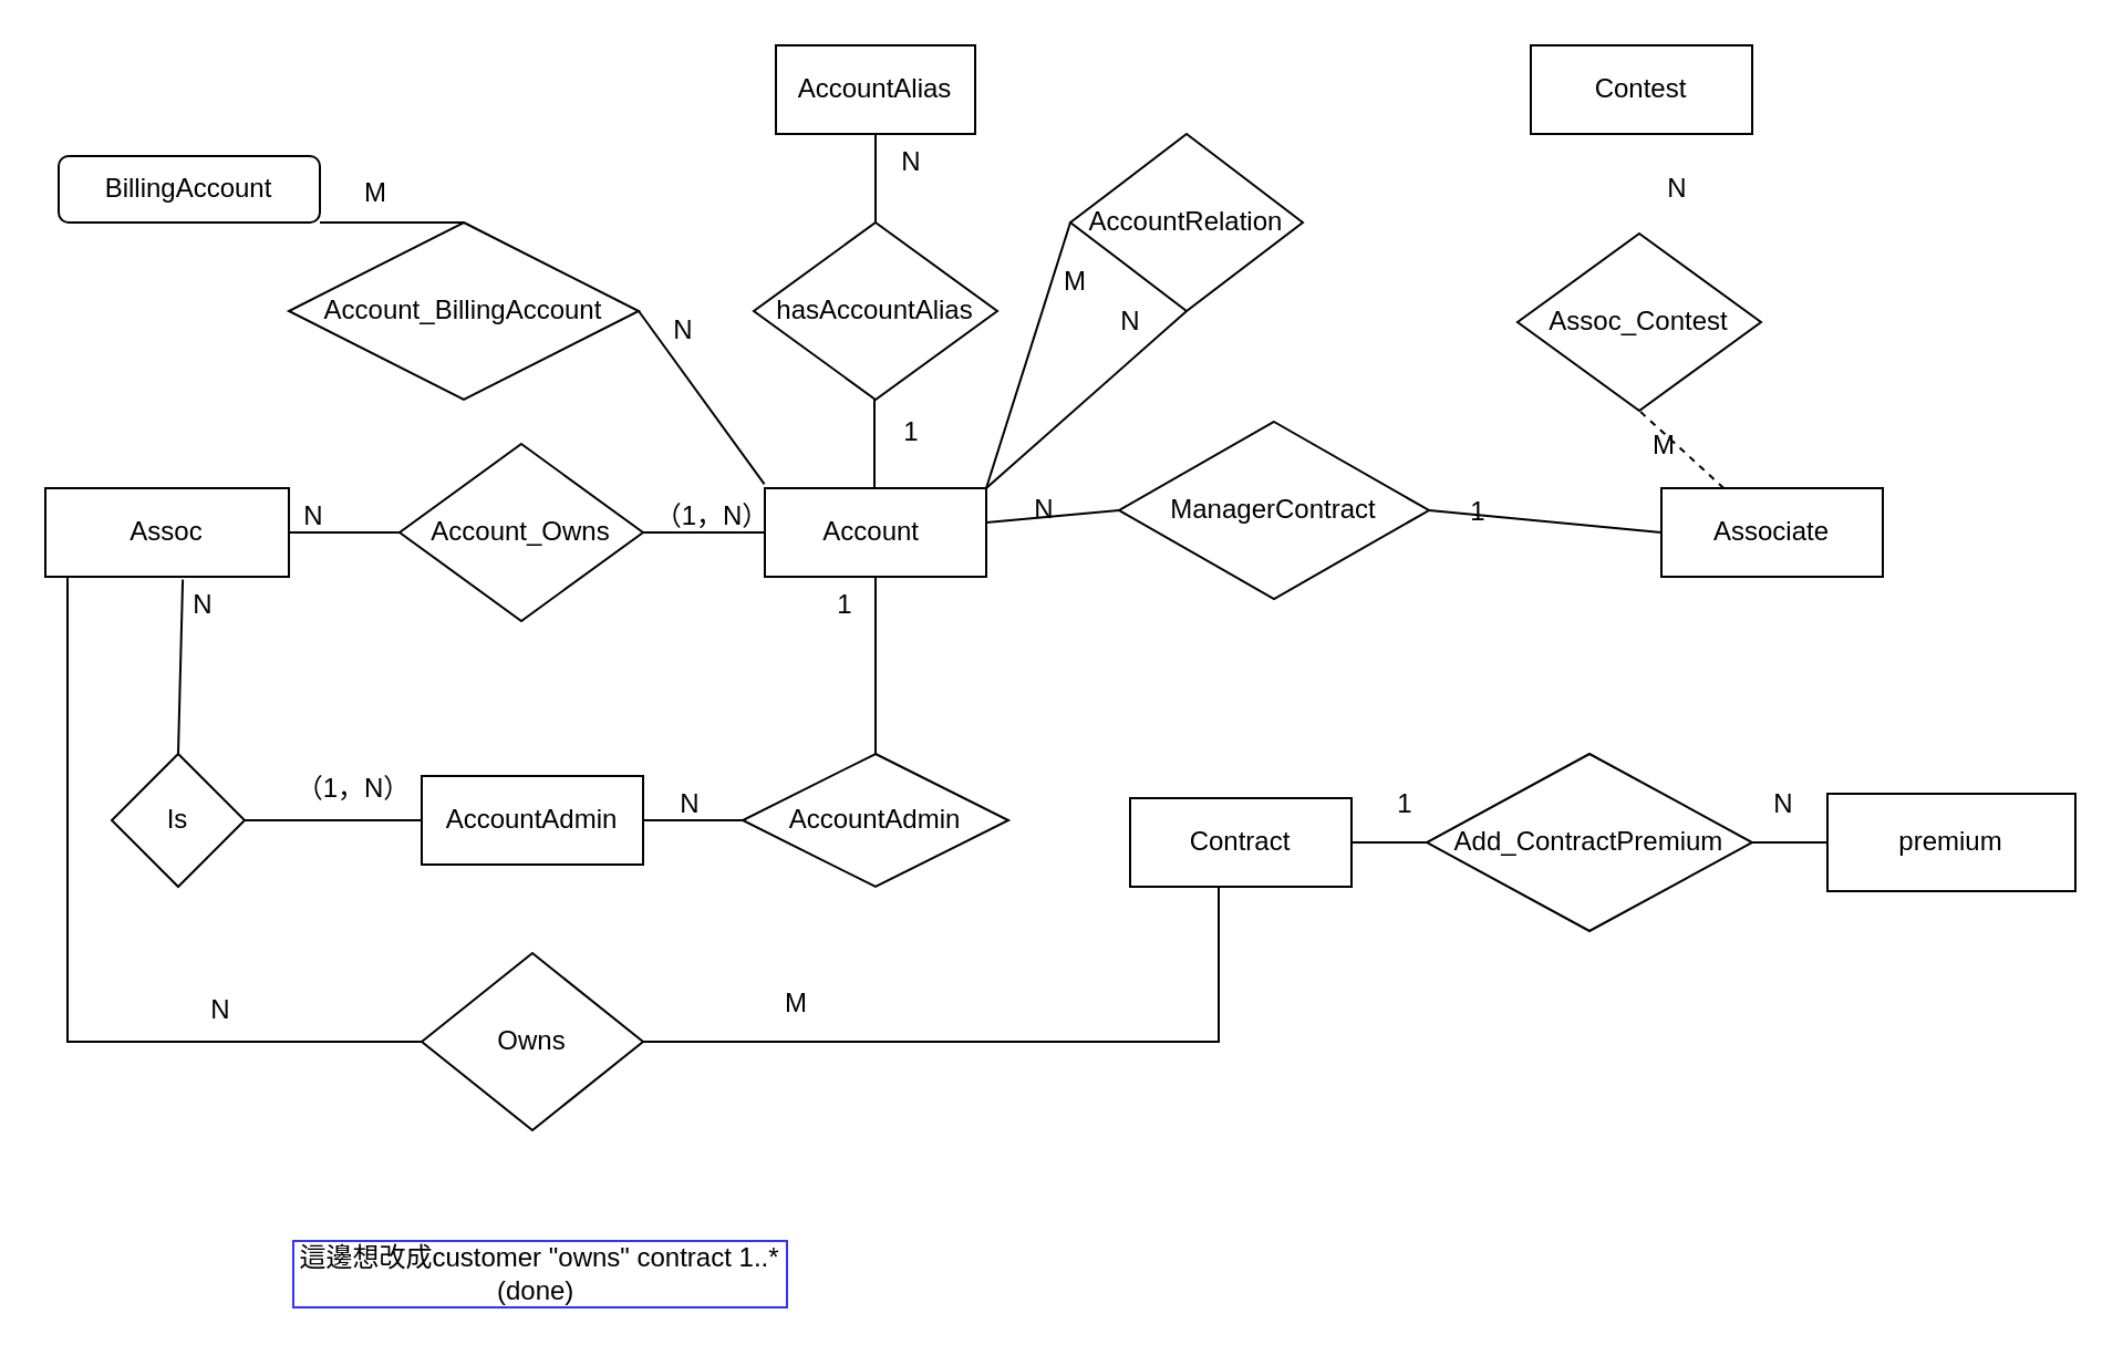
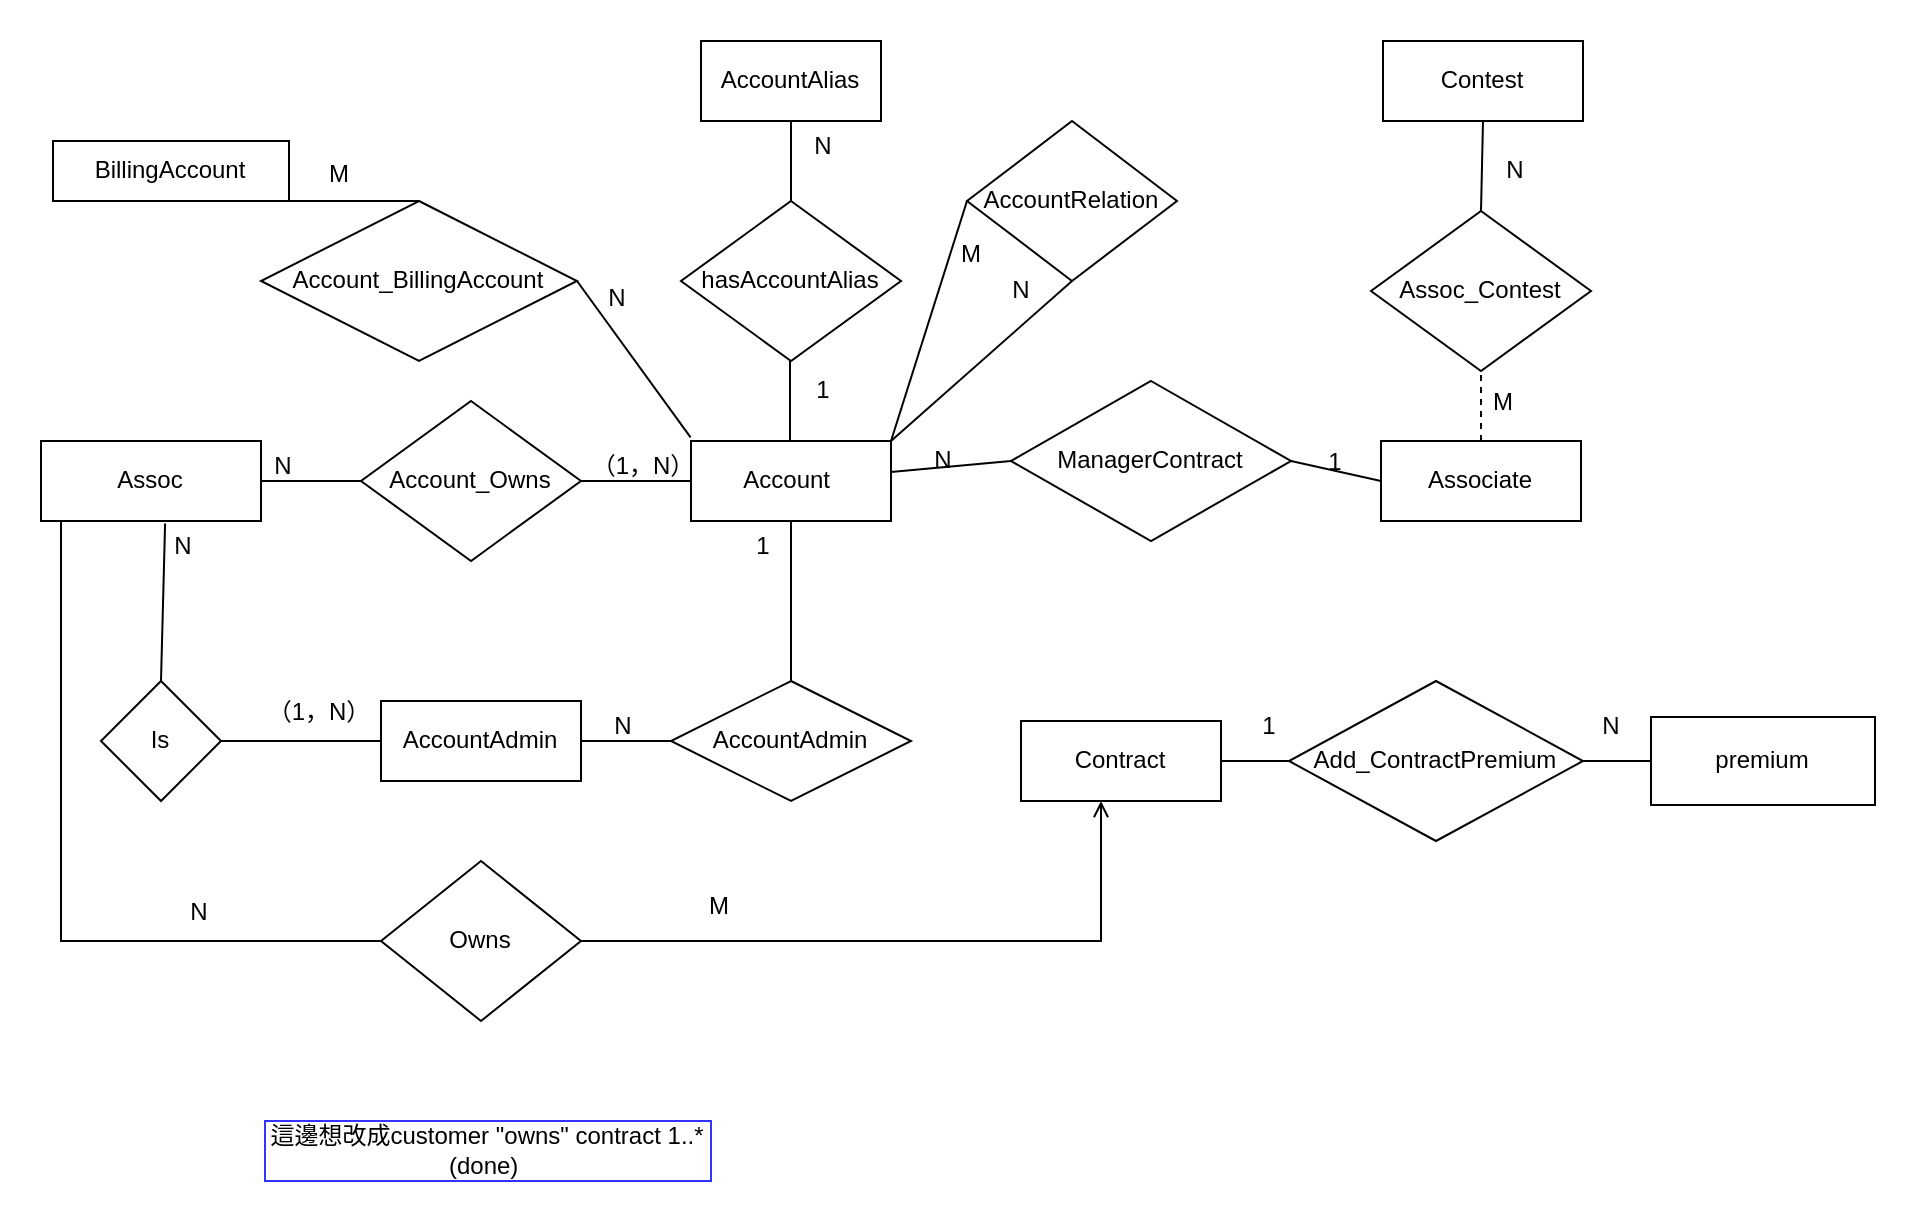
+ <mxCell id="55" value="" style="endArrow=none;html=1;rounded=0;entryX=0.5;entryY=0;entryDx=0;entryDy=0;exitX=0.5;exitY=1;exitDx=0;exitDy=0;" edge="1" parent="1" source="32" target="33"><mxGeometry width="50" height="50" relative="1" as="geometry"><mxPoint x="824" y="356" as="sourcePoint" /><mxPoint x="874" y="306" as="targetPoint" /></mxGeometry></mxCell>
- <mxCell id="42" value="BillingAccount" style="whiteSpace=wrap;html=1;rounded=1;" vertex="1" parent="1"><mxGeometry x="26" y="70" width="118" height="30" as="geometry" /></mxCell>
+ <mxCell id="42" value="BillingAccount" style="rounded=0;whiteSpace=wrap;html=1;" vertex="1" parent="1"><mxGeometry x="26" y="70" width="118" height="30" as="geometry" /></mxCell>
- <mxCell id="26" value="Associate" style="rounded=0;whiteSpace=wrap;html=1;" parent="1" vertex="1"><mxGeometry x="750" y="220" width="100" height="40" as="geometry" /></mxCell>
+ <mxCell id="26" value="Associate" style="rounded=0;whiteSpace=wrap;html=1;" parent="1" vertex="1"><mxGeometry x="690" y="220" width="100" height="40" as="geometry" /></mxCell>
- <mxCell id="35" value="" style="endArrow=none;html=1;rounded=0;exitX=1;exitY=0.5;exitDx=0;exitDy=0;entryX=0.4;entryY=1;entryDx=0;entryDy=0;entryPerimeter=0;" parent="1" source="34" target="30" edge="1"><mxGeometry width="50" height="50" relative="1" as="geometry"><mxPoint x="260" y="470" as="sourcePoint" /><mxPoint x="560" y="470" as="targetPoint" /><Array as="points"><mxPoint x="550" y="470" /></Array></mxGeometry></mxCell>
+ <mxCell id="35" value="" style="endArrow=open;html=1;rounded=0;exitX=1;exitY=0.5;exitDx=0;exitDy=0;entryX=0.4;entryY=1;entryDx=0;entryDy=0;entryPerimeter=0;" parent="1" source="34" target="30" edge="1"><mxGeometry width="50" height="50" relative="1" as="geometry"><mxPoint x="260" y="470" as="sourcePoint" /><mxPoint x="560" y="470" as="targetPoint" /><Array as="points"><mxPoint x="550" y="470" /></Array></mxGeometry></mxCell>
